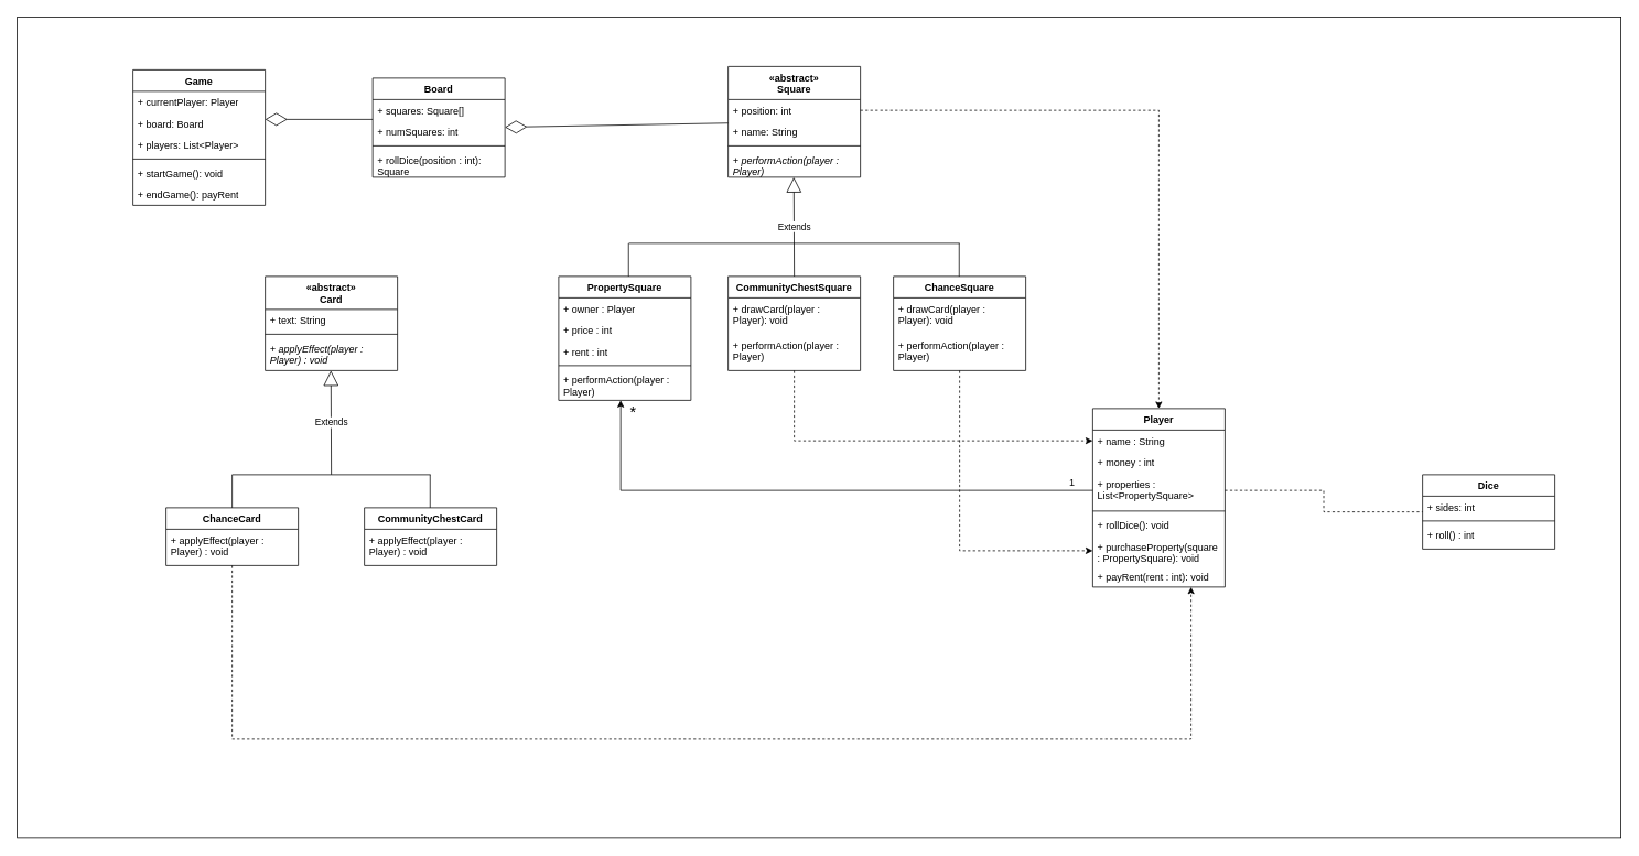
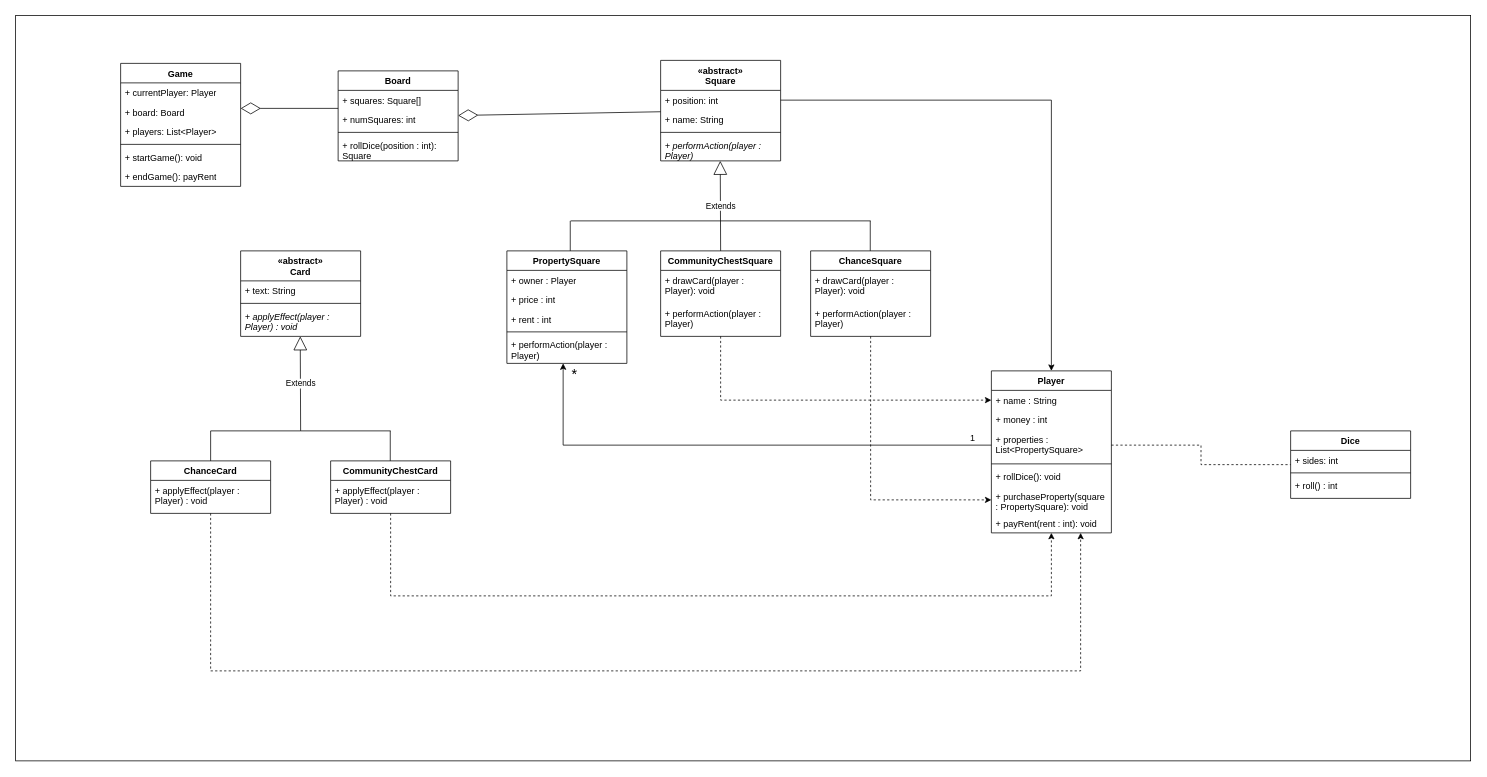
- <mxCell id="57" style="edgeStyle=orthogonalEdgeStyle;rounded=0;orthogonalLoop=1;jettySize=auto;html=1;exitX=1;exitY=0.5;exitDx=0;exitDy=0;entryX=0.5;entryY=0;entryDx=0;entryDy=0;dashed=1;" edge="1" parent="1" source="16" target="20"><mxGeometry relative="1" as="geometry" /></mxCell>
+ <mxCell id="57" style="edgeStyle=orthogonalEdgeStyle;rounded=0;orthogonalLoop=1;jettySize=auto;html=1;exitX=1;exitY=0.5;exitDx=0;exitDy=0;entryX=0.5;entryY=0;entryDx=0;entryDy=0;dashed=0;" edge="1" parent="1" source="16" target="20"><mxGeometry relative="1" as="geometry" /></mxCell>
+ <mxCell id="44" style="edgeStyle=orthogonalEdgeStyle;rounded=0;orthogonalLoop=1;jettySize=auto;html=1;dashed=1;" edge="1" parent="1" source="45" target="20"><mxGeometry relative="1" as="geometry"><mxPoint x="520" y="854" as="targetPoint" /><Array as="points"><mxPoint x="520" y="794" /><mxPoint x="1401" y="794" /></Array></mxGeometry></mxCell>
